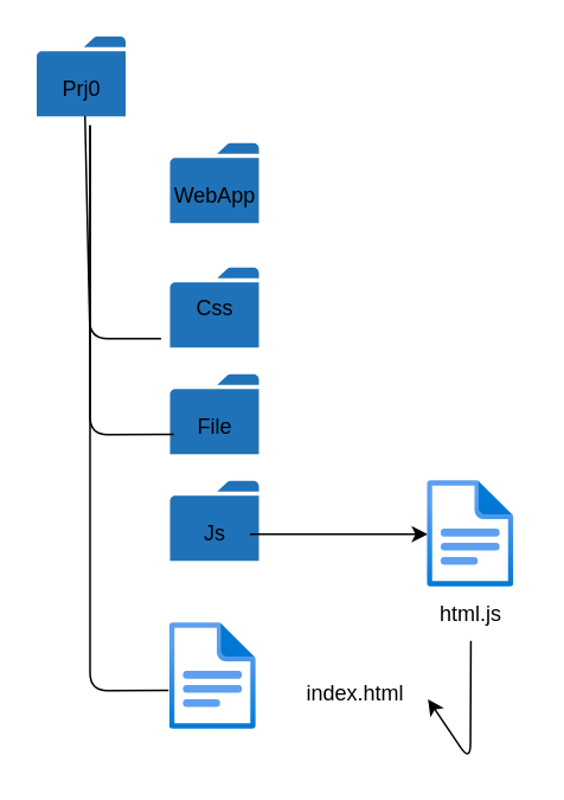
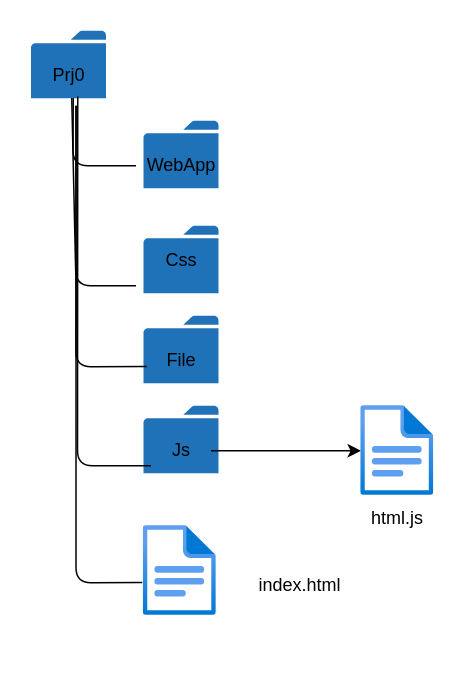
+ <mxCell id="15" value="" style="endArrow=none;html=1;entryX=0.579;entryY=0.995;entryDx=0;entryDy=0;entryPerimeter=0;" edge="1" parent="1" source="5" target="3"><mxGeometry width="50" height="50" relative="1" as="geometry"><mxPoint x="320" y="210" as="sourcePoint" /><mxPoint x="370" y="160" as="targetPoint" /><Array as="points"><mxPoint x="48" y="110" /></Array></mxGeometry></mxCell>
+ <mxCell id="18" value="" style="endArrow=none;html=1;exitX=0;exitY=0.833;exitDx=0;exitDy=0;exitPerimeter=0;entryX=0.654;entryY=0.961;entryDx=0;entryDy=0;entryPerimeter=0;" edge="1" parent="1" source="12" target="3"><mxGeometry width="50" height="50" relative="1" as="geometry"><mxPoint x="107.16" y="253.84" as="sourcePoint" /><mxPoint x="40" y="70" as="targetPoint" /><Array as="points"><mxPoint x="51" y="310" /></Array></mxGeometry></mxCell>
- <mxCell id="21" style="edgeStyle=none;html=1;entryX=1.01;entryY=0.595;entryDx=0;entryDy=0;entryPerimeter=0;" edge="1" parent="1" source="22" target="14"><mxGeometry relative="1" as="geometry"><Array as="points"><mxPoint x="264" y="428" /></Array></mxGeometry></mxCell>
